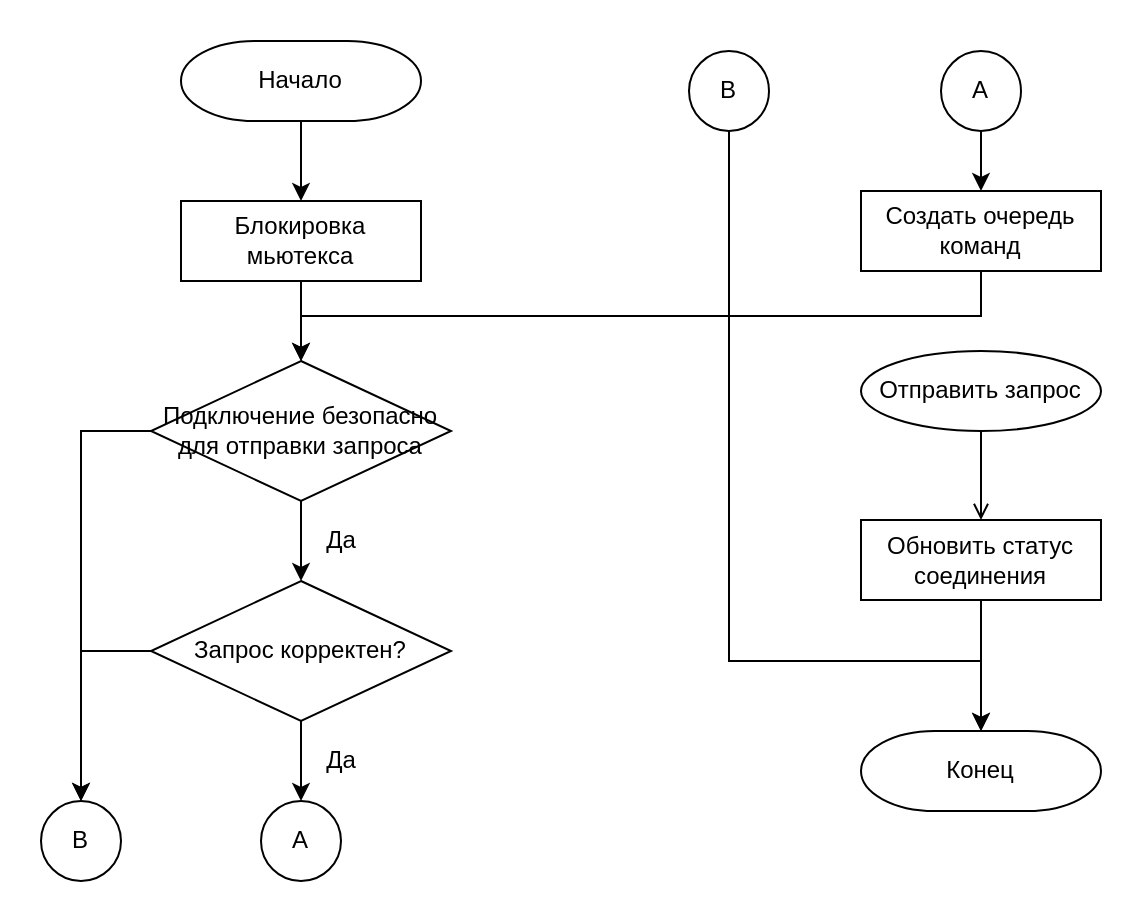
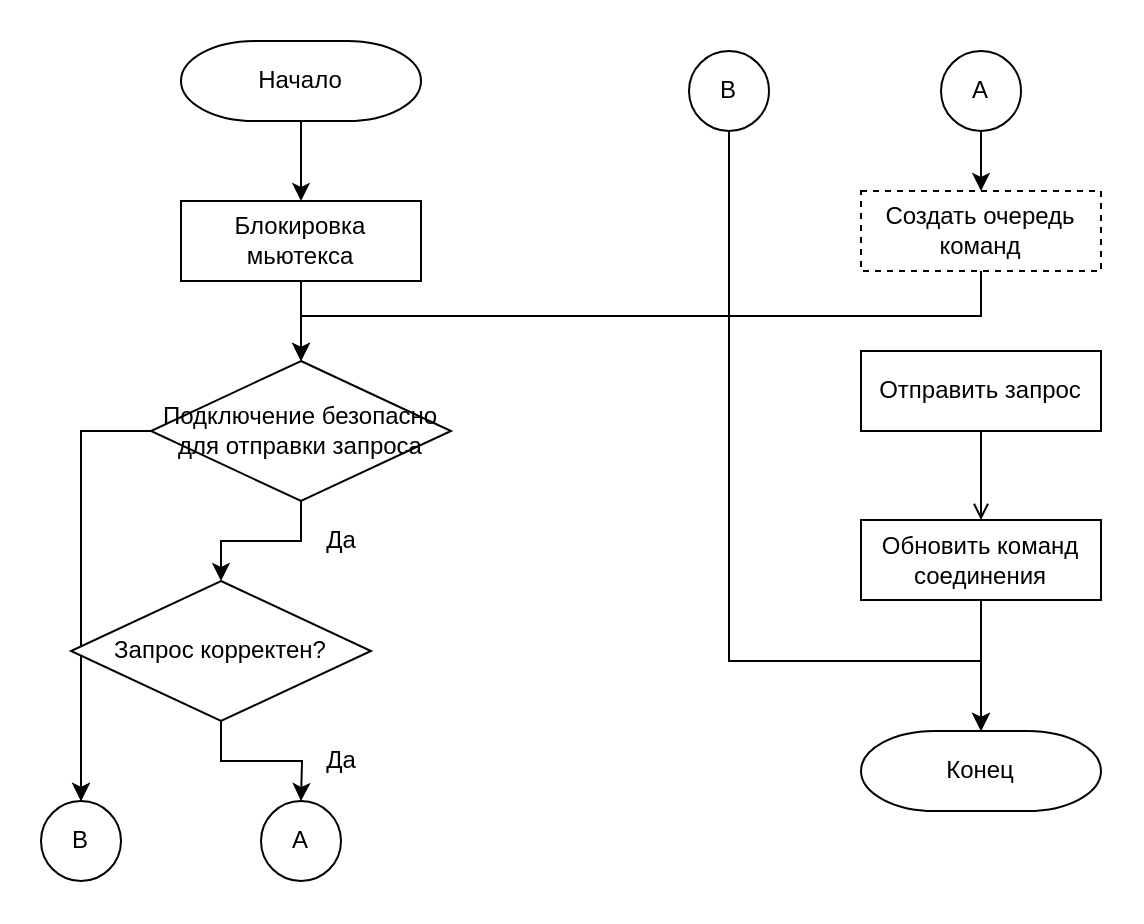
- <mxCell id="14" value="Создать очередь команд" style="rounded=0;whiteSpace=wrap;html=1;" vertex="1" parent="1"><mxGeometry x="430" y="95" width="120" height="40" as="geometry" /></mxCell>
+ <mxCell id="14" value="Создать очередь команд" style="rounded=0;whiteSpace=wrap;html=1;dashed=1;" vertex="1" parent="1"><mxGeometry x="430" y="95" width="120" height="40" as="geometry" /></mxCell>
- <mxCell id="16" value="Отправить запрос" style="ellipse;whiteSpace=wrap;html=1;" vertex="1" parent="1"><mxGeometry x="430" y="175" width="120" height="40" as="geometry" /></mxCell>
+ <mxCell id="16" value="Отправить запрос" style="rounded=0;whiteSpace=wrap;html=1;" vertex="1" parent="1"><mxGeometry x="430" y="175" width="120" height="40" as="geometry" /></mxCell>
- <mxCell id="18" value="Обновить статус соединения" style="rounded=0;whiteSpace=wrap;html=1;" vertex="1" parent="1"><mxGeometry x="430" y="259.5" width="120" height="40" as="geometry" /></mxCell>
+ <mxCell id="18" value="Обновить команд соединения" style="rounded=0;whiteSpace=wrap;html=1;" vertex="1" parent="1"><mxGeometry x="430" y="259.5" width="120" height="40" as="geometry" /></mxCell>
- <mxCell id="11" value="Запрос корректен?" style="strokeWidth=1;html=1;shape=mxgraph.flowchart.decision;whiteSpace=wrap;" parent="1" vertex="1"><mxGeometry x="75" y="290" width="150" height="70" as="geometry" /></mxCell>
+ <mxCell id="11" value="Запрос корректен?" style="strokeWidth=1;html=1;shape=mxgraph.flowchart.decision;whiteSpace=wrap;" parent="1" vertex="1"><mxGeometry x="35" y="290" width="150" height="70" as="geometry" /></mxCell>
